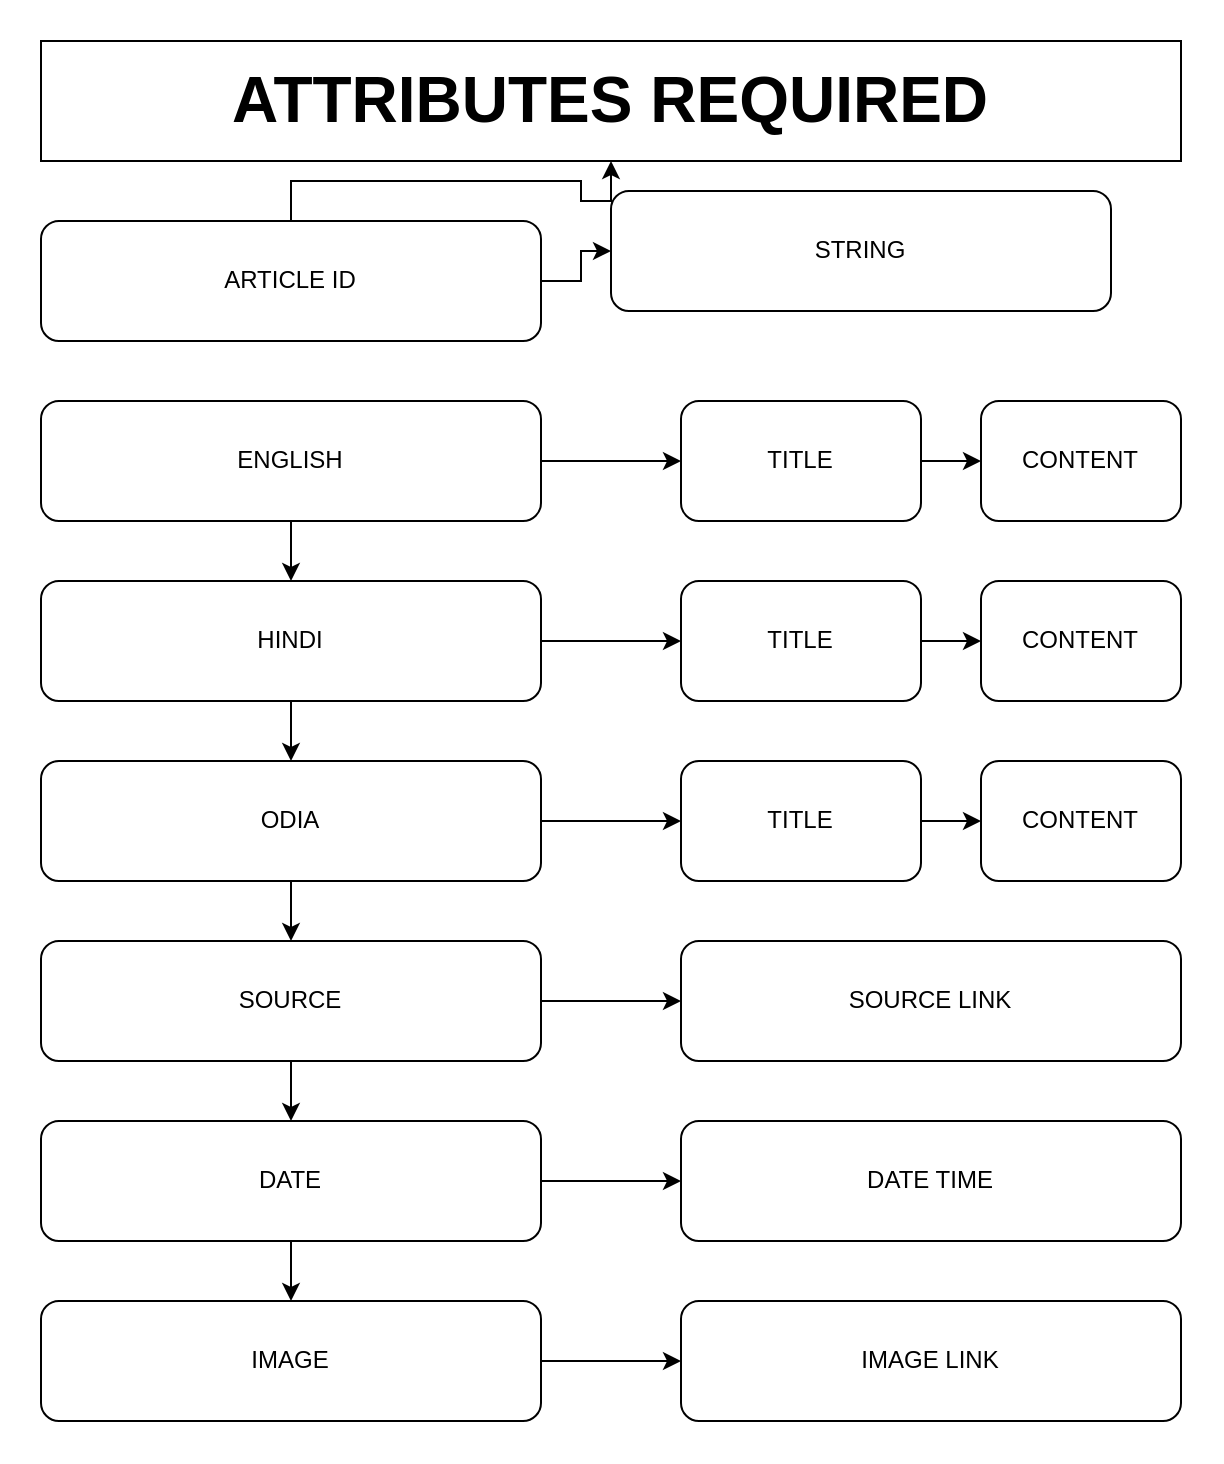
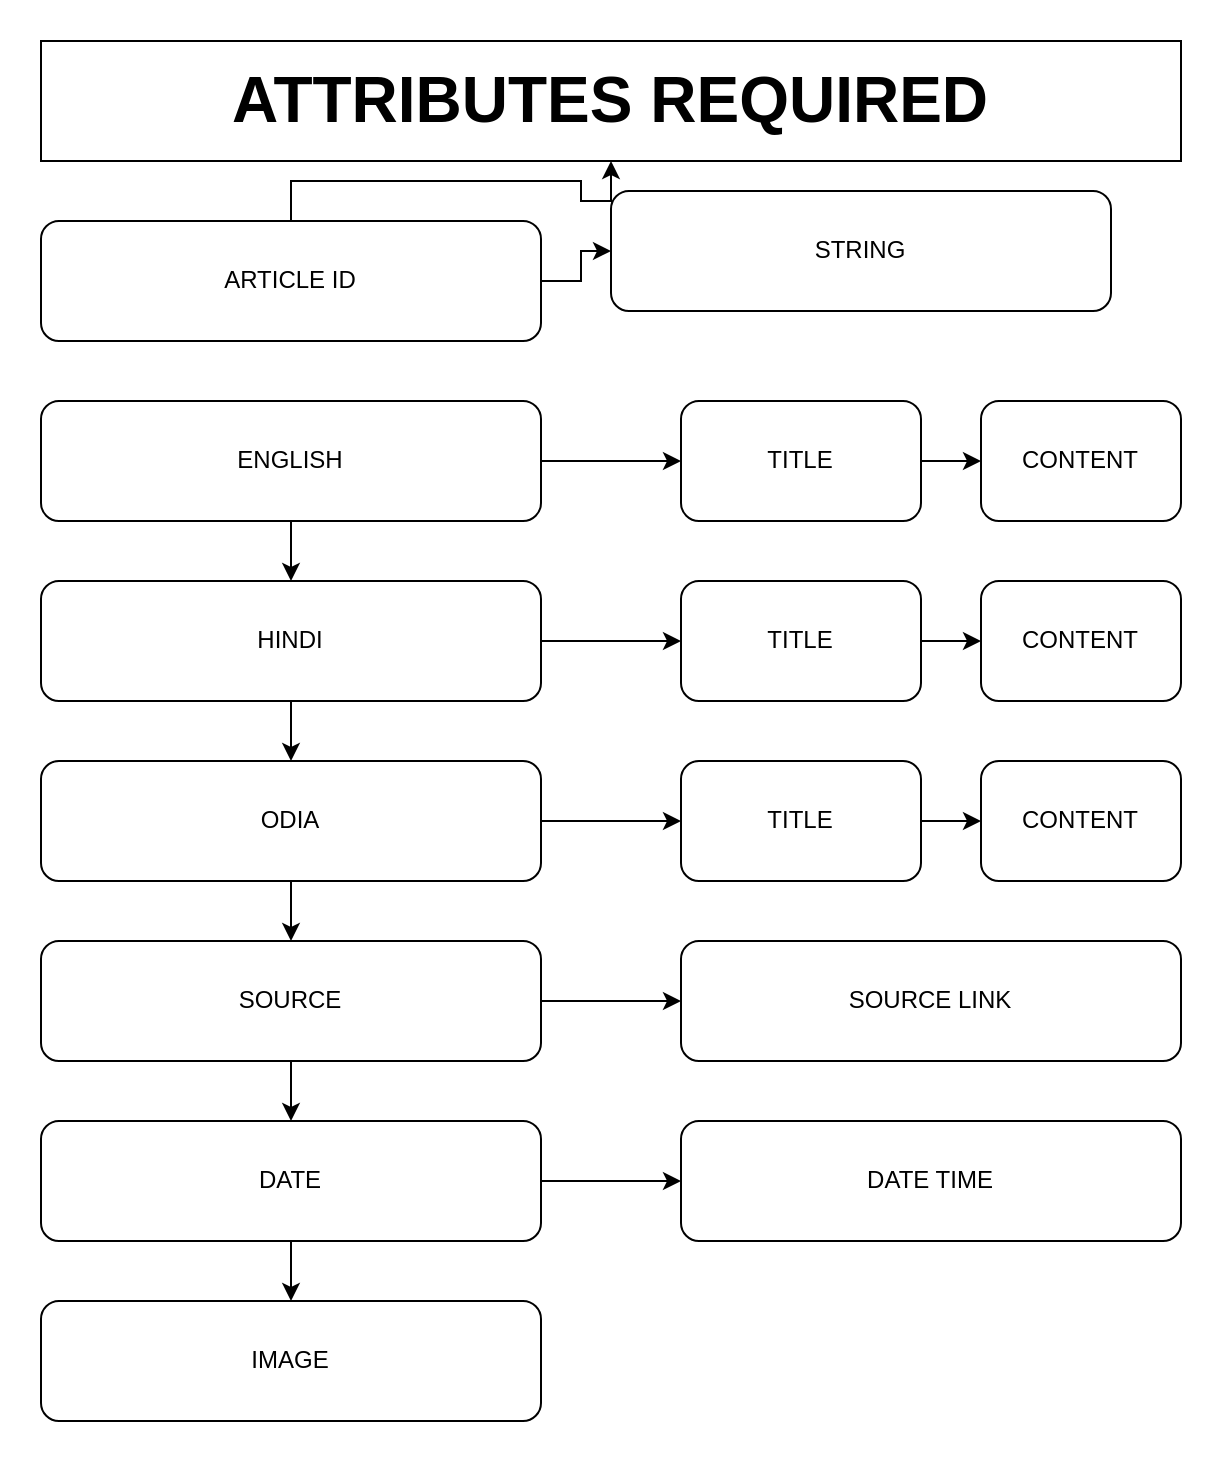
- <mxCell id="33" value="" style="edgeStyle=orthogonalEdgeStyle;rounded=0;orthogonalLoop=1;jettySize=auto;html=1;" edge="1" parent="1" source="34" target="35"><mxGeometry relative="1" as="geometry" /></mxCell>
- <mxCell id="35" value="IMAGE LINK" style="rounded=1;whiteSpace=wrap;html=1;" vertex="1" parent="1"><mxGeometry x="340" y="650" width="250" height="60" as="geometry" /></mxCell>
